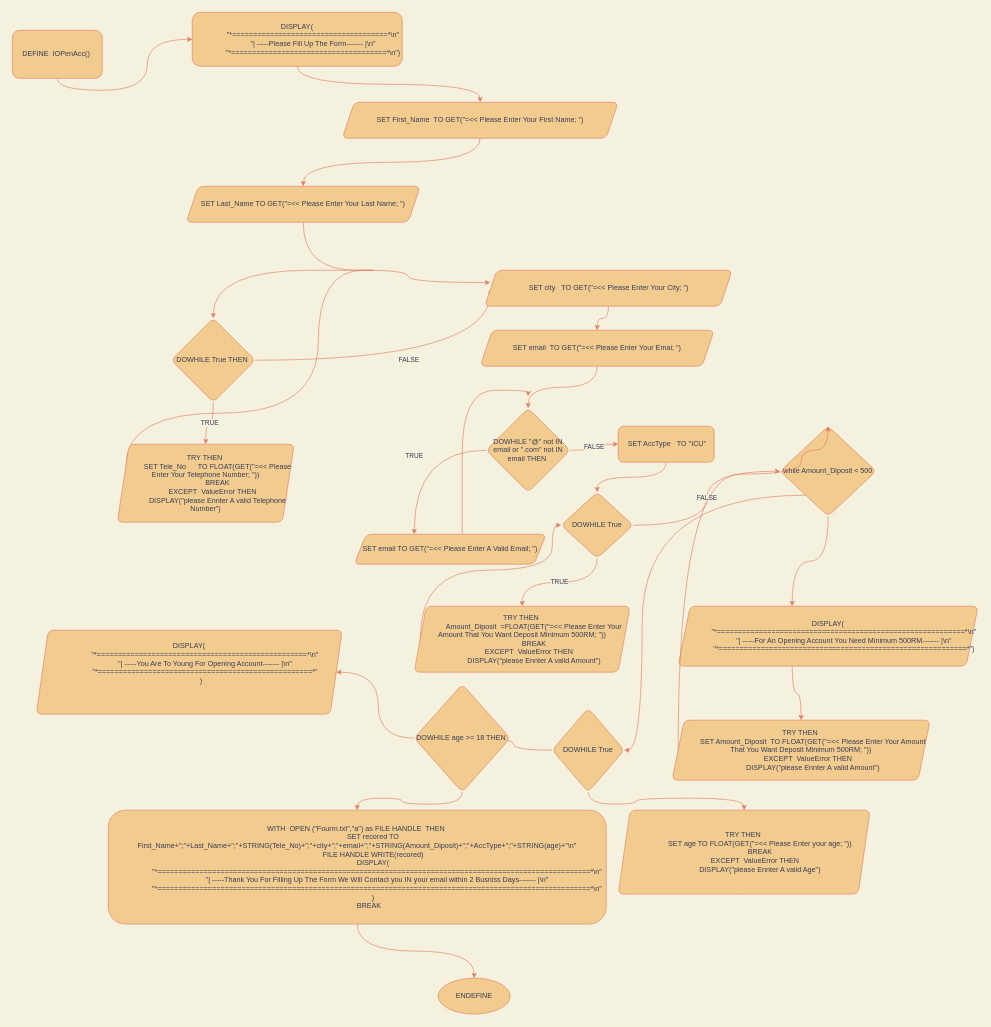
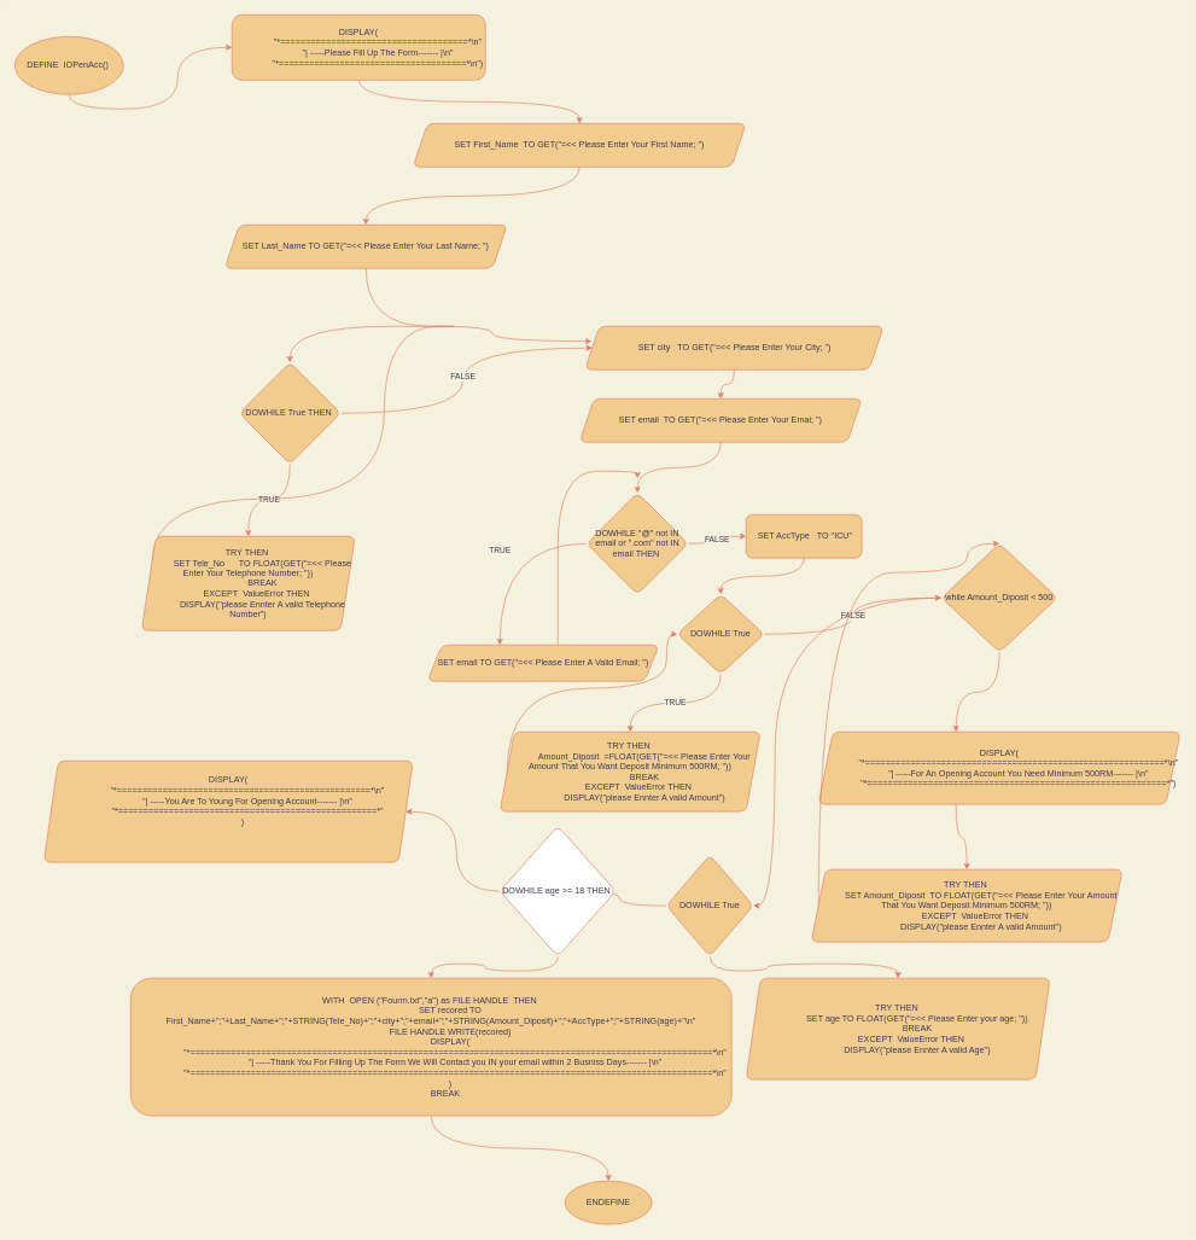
- <mxCell id="3" value="DEFINE&amp;nbsp; IOPenAcc()&amp;nbsp;" style="whiteSpace=wrap;html=1;fillColor=#F2CC8F;strokeColor=#E07A5F;fontColor=#393C56;rounded=1;" vertex="1" parent="1"><mxGeometry x="20" y="50" width="150" height="80" as="geometry" /></mxCell>
+ <mxCell id="3" value="DEFINE&amp;nbsp; IOPenAcc()&amp;nbsp;" style="ellipse;whiteSpace=wrap;html=1;fillColor=#F2CC8F;strokeColor=#E07A5F;fontColor=#393C56;rounded=1;" vertex="1" parent="1"><mxGeometry x="20" y="50" width="150" height="80" as="geometry" /></mxCell>
- <mxCell id="12" value="DOWHILE True THEN&amp;nbsp;" style="rhombus;whiteSpace=wrap;html=1;fillColor=#F2CC8F;strokeColor=#E07A5F;fontColor=#393C56;rounded=1;" vertex="1" parent="1"><mxGeometry x="285" y="530" width="140" height="140" as="geometry" /></mxCell>
+ <mxCell id="12" value="DOWHILE True THEN&amp;nbsp;" style="rhombus;whiteSpace=wrap;html=1;fillColor=#F2CC8F;strokeColor=#E07A5F;fontColor=#393C56;rounded=1;" vertex="1" parent="1"><mxGeometry x="330" y="500" width="140" height="140" as="geometry" /></mxCell>
- <mxCell id="33" value="while Amount_Diposit &amp;lt; 500" style="rhombus;whiteSpace=wrap;html=1;fillColor=#F2CC8F;strokeColor=#E07A5F;fontColor=#393C56;rounded=1;" vertex="1" parent="1"><mxGeometry x="1300" y="710" width="160" height="150" as="geometry" /></mxCell>
+ <mxCell id="33" value="while Amount_Diposit &amp;lt; 500" style="rhombus;whiteSpace=wrap;html=1;fillColor=#F2CC8F;strokeColor=#E07A5F;fontColor=#393C56;rounded=1;" vertex="1" parent="1"><mxGeometry x="1300" y="750" width="160" height="150" as="geometry" /></mxCell>
- <mxCell id="45" value="DOWHILE age &amp;gt;= 18 THEN&amp;nbsp;" style="rhombus;whiteSpace=wrap;html=1;fillColor=#F2CC8F;strokeColor=#E07A5F;fontColor=#393C56;rounded=1;" vertex="1" parent="1"><mxGeometry x="690" y="1140" width="160" height="180" as="geometry" /></mxCell>
+ <mxCell id="45" value="DOWHILE age &amp;gt;= 18 THEN&amp;nbsp;" style="rhombus;whiteSpace=wrap;html=1;fillColor=#ffffff;strokeColor=#E07A5F;fontColor=#393C56;rounded=1;" vertex="1" parent="1"><mxGeometry x="690" y="1140" width="160" height="180" as="geometry" /></mxCell>
- <mxCell id="49" value="ENDEFINE" style="ellipse;whiteSpace=wrap;html=1;fillColor=#F2CC8F;strokeColor=#E07A5F;fontColor=#393C56;rounded=1;" vertex="1" parent="1"><mxGeometry x="730" y="1630" width="120" height="60" as="geometry" /></mxCell>
+ <mxCell id="49" value="ENDEFINE" style="ellipse;whiteSpace=wrap;html=1;fillColor=#F2CC8F;strokeColor=#E07A5F;fontColor=#393C56;rounded=1;" vertex="1" parent="1"><mxGeometry x="780" y="1630" width="120" height="60" as="geometry" /></mxCell>
